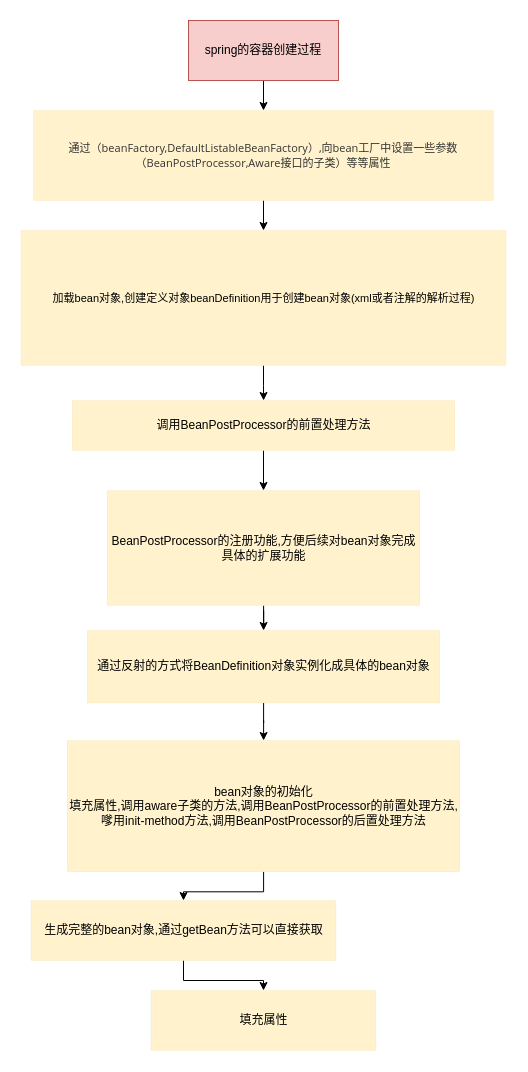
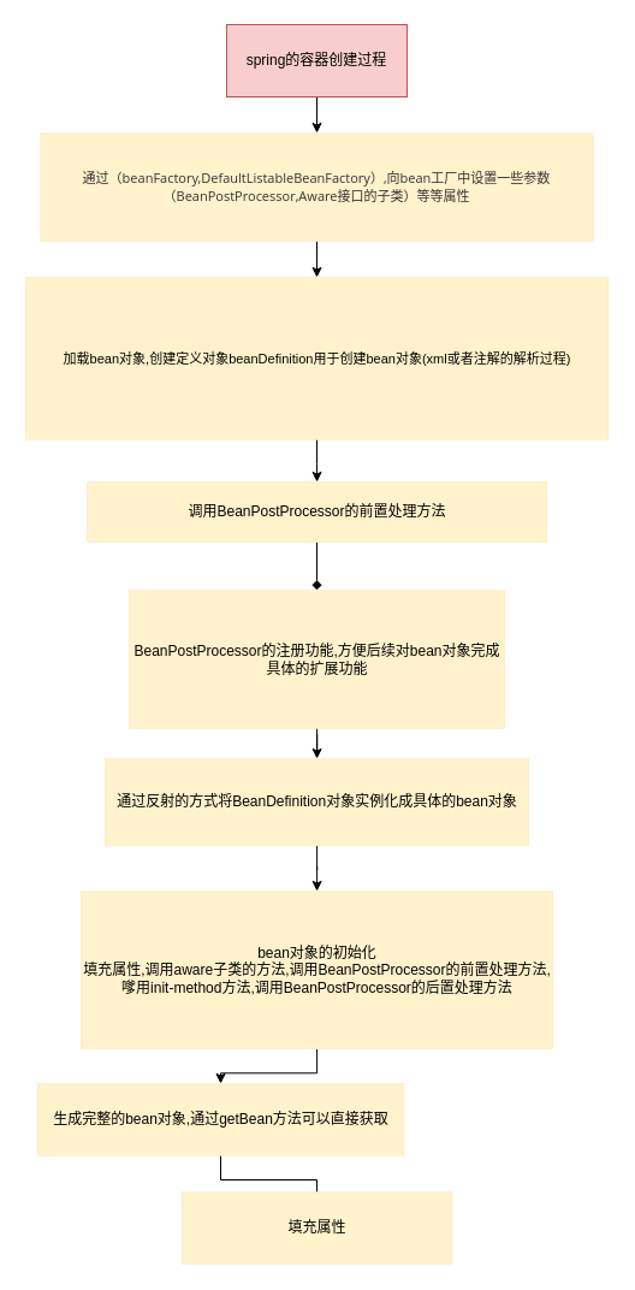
- <mxCell id="8" value="" style="edgeStyle=orthogonalEdgeStyle;rounded=0;orthogonalLoop=1;jettySize=auto;html=1;fontFamily=Helvetica;fontSize=11;align=center;verticalAlign=middle;labelBackgroundColor=none;" parent="1" source="9" target="11" edge="1"><mxGeometry relative="1" as="geometry" /></mxCell>
+ <mxCell id="8" value="" style="edgeStyle=orthogonalEdgeStyle;rounded=0;orthogonalLoop=1;jettySize=auto;html=1;fontFamily=Helvetica;fontSize=11;align=center;verticalAlign=middle;labelBackgroundColor=none;endArrow=diamond;" parent="1" source="9" target="11" edge="1"><mxGeometry relative="1" as="geometry" /></mxCell>
- <mxCell id="16" value="" style="edgeStyle=orthogonalEdgeStyle;rounded=0;orthogonalLoop=1;jettySize=auto;html=1;fontFamily=Helvetica;fontSize=11;align=center;verticalAlign=middle;labelBackgroundColor=none;" parent="1" source="17" target="18" edge="1"><mxGeometry relative="1" as="geometry" /></mxCell>
+ <mxCell id="16" value="" style="edgeStyle=orthogonalEdgeStyle;rounded=0;orthogonalLoop=1;jettySize=auto;html=1;fontFamily=Helvetica;fontSize=11;align=center;verticalAlign=middle;labelBackgroundColor=none;endArrow=none;" parent="1" source="17" target="18" edge="1"><mxGeometry relative="1" as="geometry" /></mxCell>
